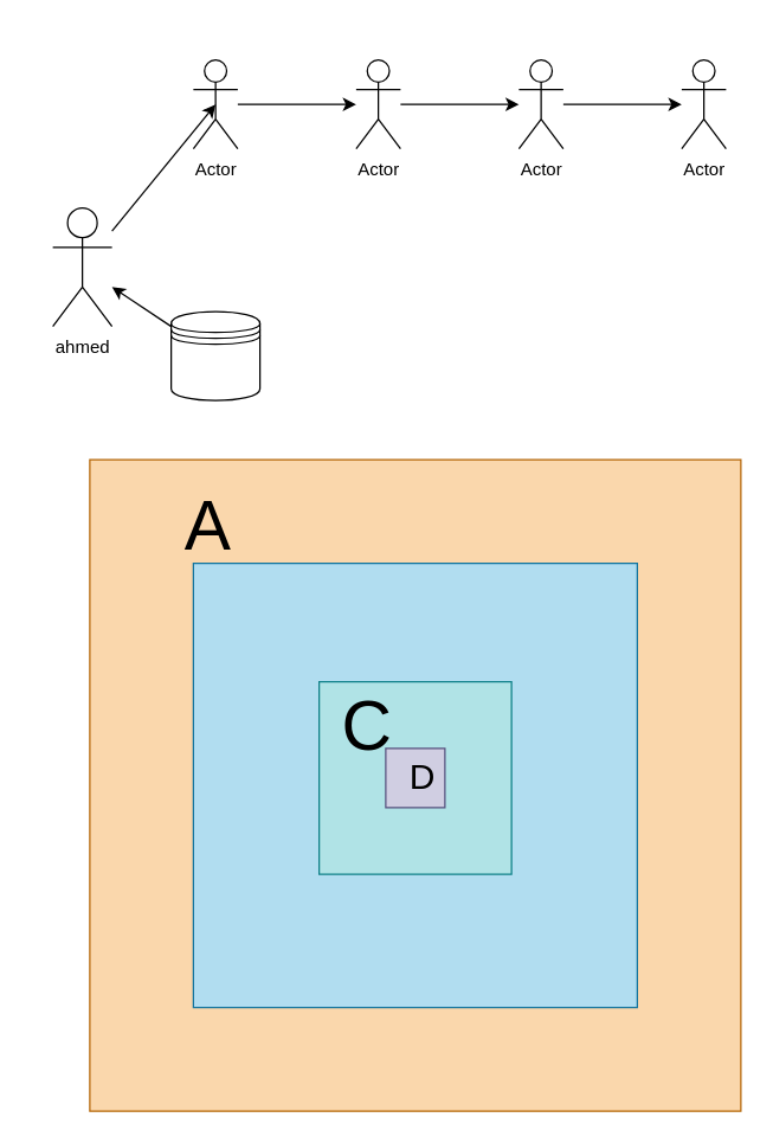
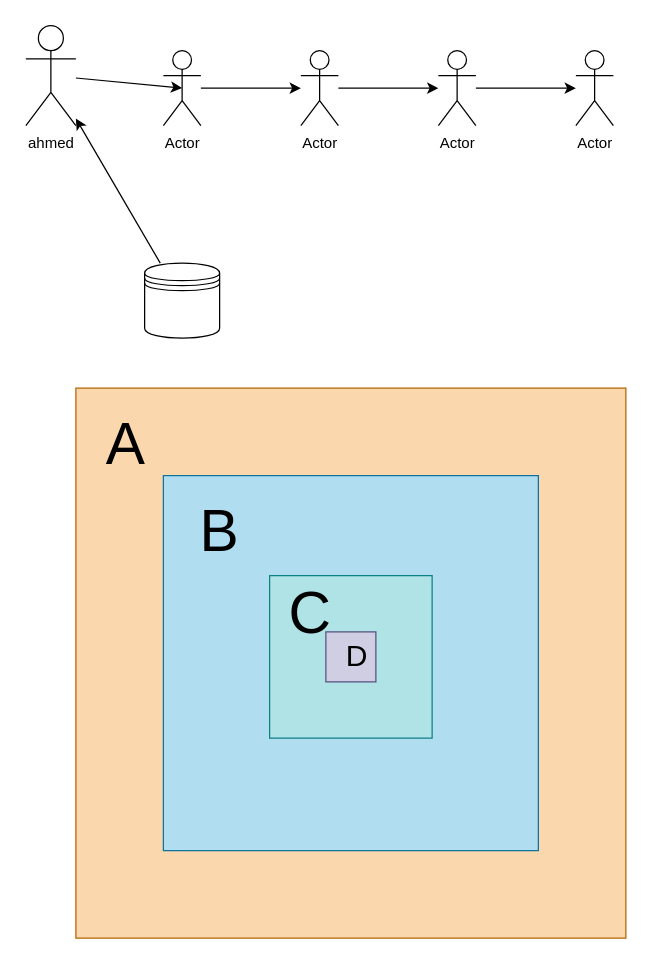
- <mxCell id="2" value="ahmed" style="shape=umlActor;verticalLabelPosition=bottom;verticalAlign=top;html=1;outlineConnect=0;" vertex="1" parent="1"><mxGeometry x="35" y="140" width="40" height="80" as="geometry" /></mxCell>
+ <mxCell id="2" value="ahmed" style="shape=umlActor;verticalLabelPosition=bottom;verticalAlign=top;html=1;outlineConnect=0;" vertex="1" parent="1"><mxGeometry x="20" y="20" width="40" height="80" as="geometry" /></mxCell>
- <mxCell id="15" value="&lt;font style=&quot;font-size: 47px;&quot;&gt;A&lt;/font&gt;" style="text;html=1;align=center;verticalAlign=middle;whiteSpace=wrap;rounded=0;strokeWidth=6;" vertex="1" parent="1"><mxGeometry x="110" y="340" width="60" height="30" as="geometry" /></mxCell>
+ <mxCell id="15" value="&lt;font style=&quot;font-size: 47px;&quot;&gt;A&lt;/font&gt;" style="text;html=1;align=center;verticalAlign=middle;whiteSpace=wrap;rounded=0;strokeWidth=6;" vertex="1" parent="1"><mxGeometry x="70" y="340" width="60" height="30" as="geometry" /></mxCell>
+ <mxCell id="16" value="&lt;font style=&quot;font-size: 47px;&quot;&gt;B&lt;/font&gt;" style="text;html=1;align=center;verticalAlign=middle;whiteSpace=wrap;rounded=0;strokeWidth=6;" vertex="1" parent="1"><mxGeometry x="145" y="410" width="60" height="30" as="geometry" /></mxCell>
